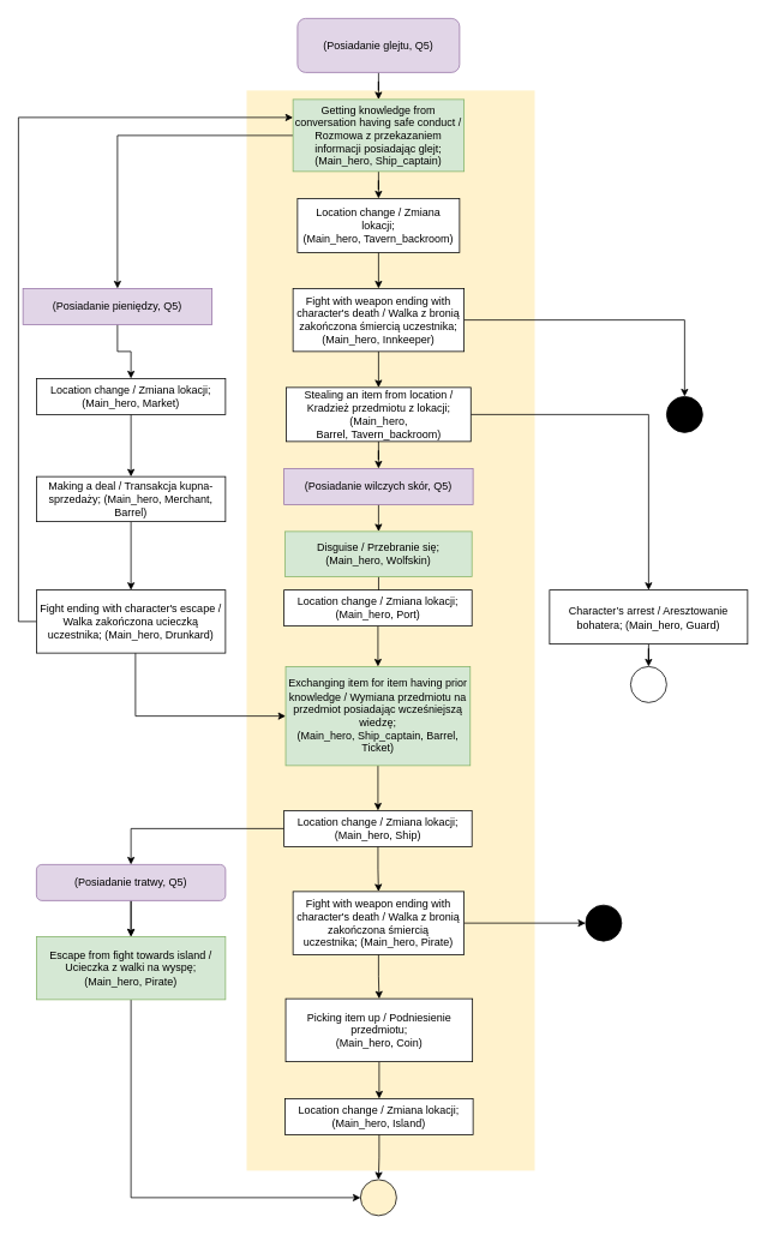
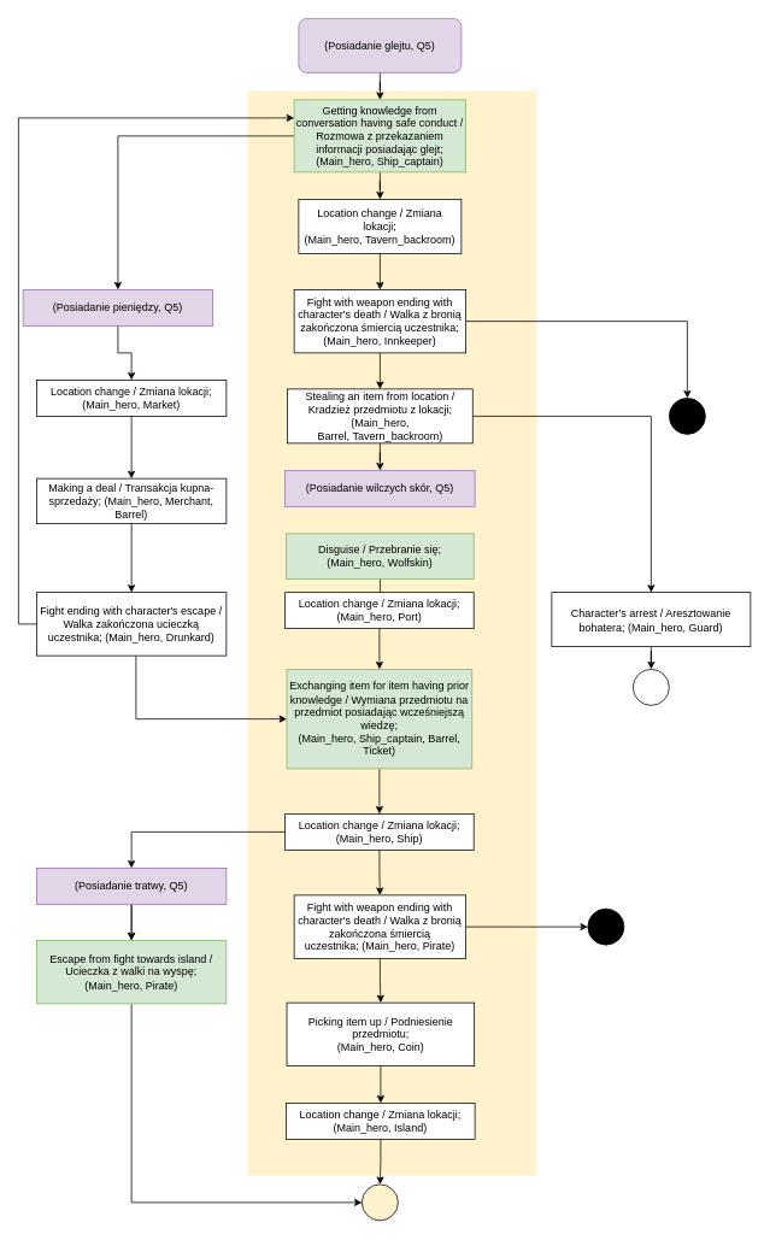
- <mxCell id="21" style="edgeStyle=orthogonalEdgeStyle;rounded=0;orthogonalLoop=1;jettySize=auto;html=1;" parent="1" source="22" target="17" edge="1"><mxGeometry relative="1" as="geometry" /></mxCell>
- <mxCell id="28" value="&lt;font style=&quot;font-size: 12px&quot;&gt;(Posiadanie tratwy, Q5)&lt;/font&gt;" style="whiteSpace=wrap;html=1;strokeColor=#9673a6;fillColor=#e1d5e7;rounded=1;" parent="1" vertex="1"><mxGeometry x="40" y="960" width="210" height="40" as="geometry" /></mxCell>
+ <mxCell id="28" value="&lt;font style=&quot;font-size: 12px&quot;&gt;(Posiadanie tratwy, Q5)&lt;/font&gt;" style="rounded=0;whiteSpace=wrap;html=1;strokeColor=#9673a6;fillColor=#e1d5e7;" parent="1" vertex="1"><mxGeometry x="40" y="960" width="210" height="40" as="geometry" /></mxCell>
